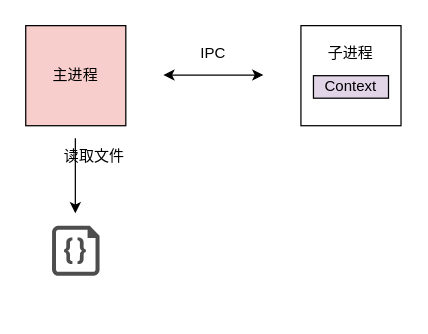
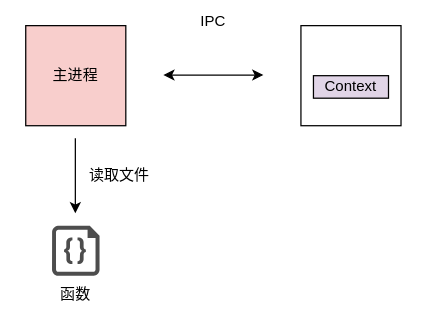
- <mxCell id="8" value="IPC" style="text;html=1;strokeColor=none;fillColor=none;align=center;verticalAlign=middle;whiteSpace=wrap;rounded=0;" parent="1" vertex="1"><mxGeometry x="150" y="32" width="40" height="20" as="geometry" /></mxCell>
+ <mxCell id="8" value="IPC" style="text;html=1;strokeColor=none;fillColor=none;align=center;verticalAlign=middle;whiteSpace=wrap;rounded=0;" parent="1" vertex="1"><mxGeometry x="150" y="7" width="40" height="20" as="geometry" /></mxCell>
- <mxCell id="6" value="子进程" style="text;html=1;strokeColor=none;fillColor=none;align=center;verticalAlign=middle;whiteSpace=wrap;rounded=0;" parent="1" vertex="1"><mxGeometry x="260" y="32" width="40" height="20" as="geometry" /></mxCell>
- <mxCell id="10" value="读取文件" style="text;html=1;strokeColor=none;fillColor=none;align=center;verticalAlign=middle;whiteSpace=wrap;rounded=0;" parent="1" vertex="1"><mxGeometry x="40" y="115" width="70" height="20" as="geometry" /></mxCell>
+ <mxCell id="10" value="读取文件" style="text;html=1;strokeColor=none;fillColor=none;align=center;verticalAlign=middle;whiteSpace=wrap;rounded=0;" parent="1" vertex="1"><mxGeometry x="60" y="130" width="70" height="20" as="geometry" /></mxCell>
+ <mxCell id="7" value="函数" style="text;html=1;strokeColor=none;fillColor=none;align=center;verticalAlign=middle;whiteSpace=wrap;rounded=0;" parent="1" vertex="1"><mxGeometry x="40" y="225" width="40" height="20" as="geometry" /></mxCell>
